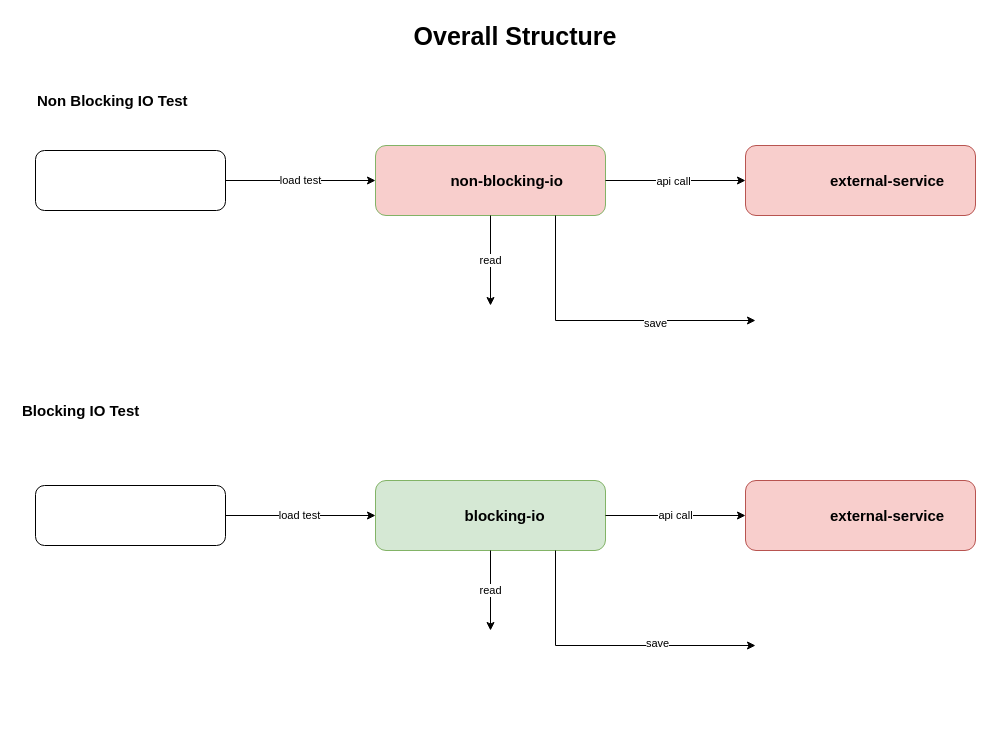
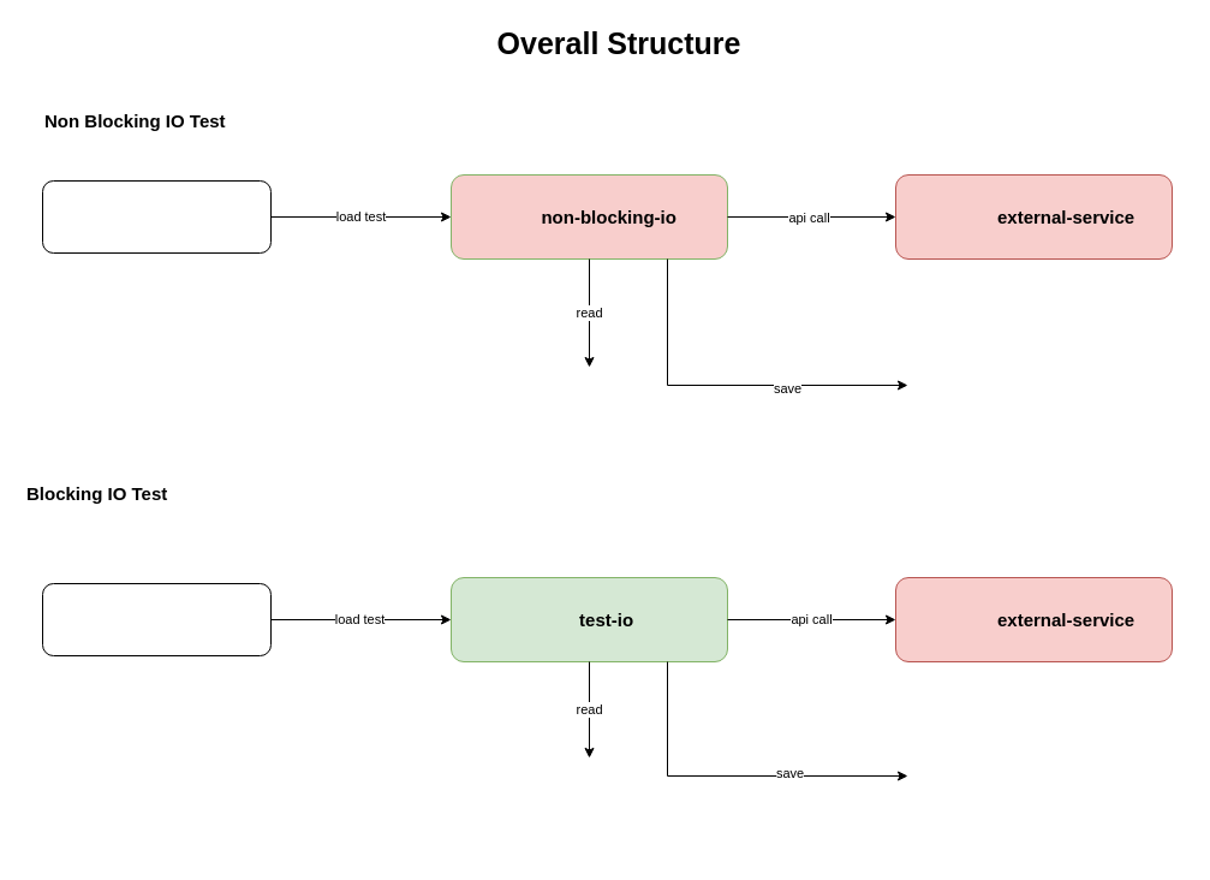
- <mxCell id="14" value="&lt;font&gt;&lt;b&gt;&amp;nbsp; &amp;nbsp; &amp;nbsp; &amp;nbsp;blocking-io&lt;/b&gt;&lt;/font&gt;" style="rounded=1;whiteSpace=wrap;html=1;fillColor=#d5e8d4;strokeColor=#82b366;fontSize=15;align=center;container=0;" vertex="1" parent="13"><mxGeometry width="230" height="70" as="geometry" /></mxCell>
+ <mxCell id="14" value="&lt;font&gt;&lt;b&gt;&amp;nbsp; &amp;nbsp; &amp;nbsp; &amp;nbsp;test-io&lt;/b&gt;&lt;/font&gt;" style="rounded=1;whiteSpace=wrap;html=1;fillColor=#d5e8d4;strokeColor=#82b366;fontSize=15;align=center;container=0;" vertex="1" parent="13"><mxGeometry width="230" height="70" as="geometry" /></mxCell>
